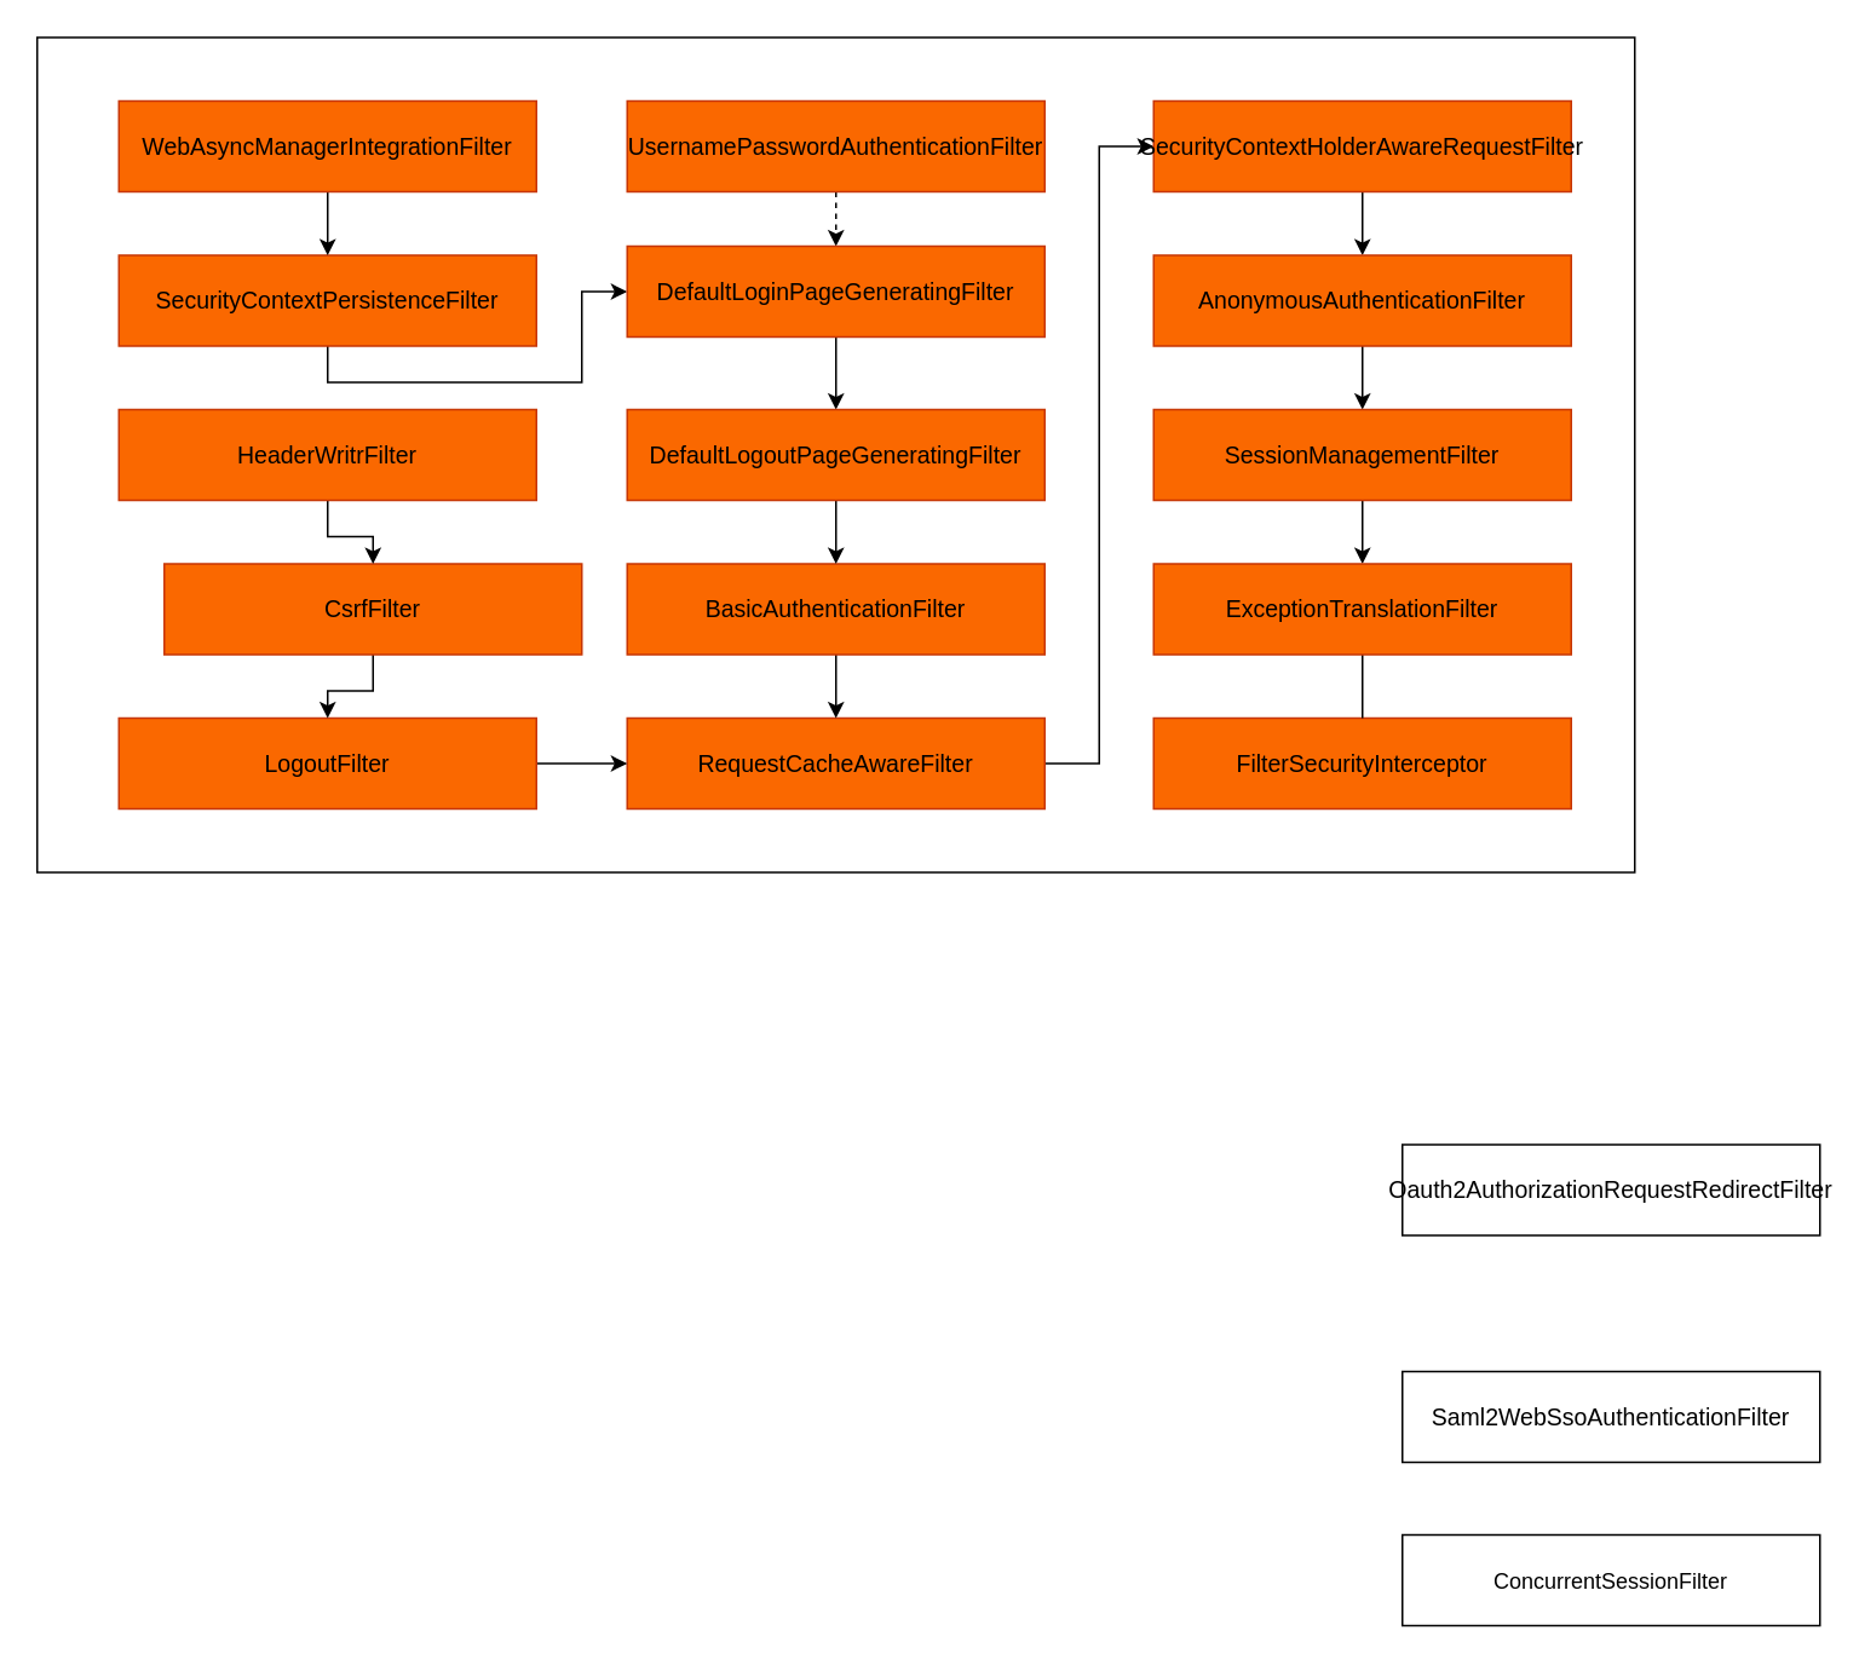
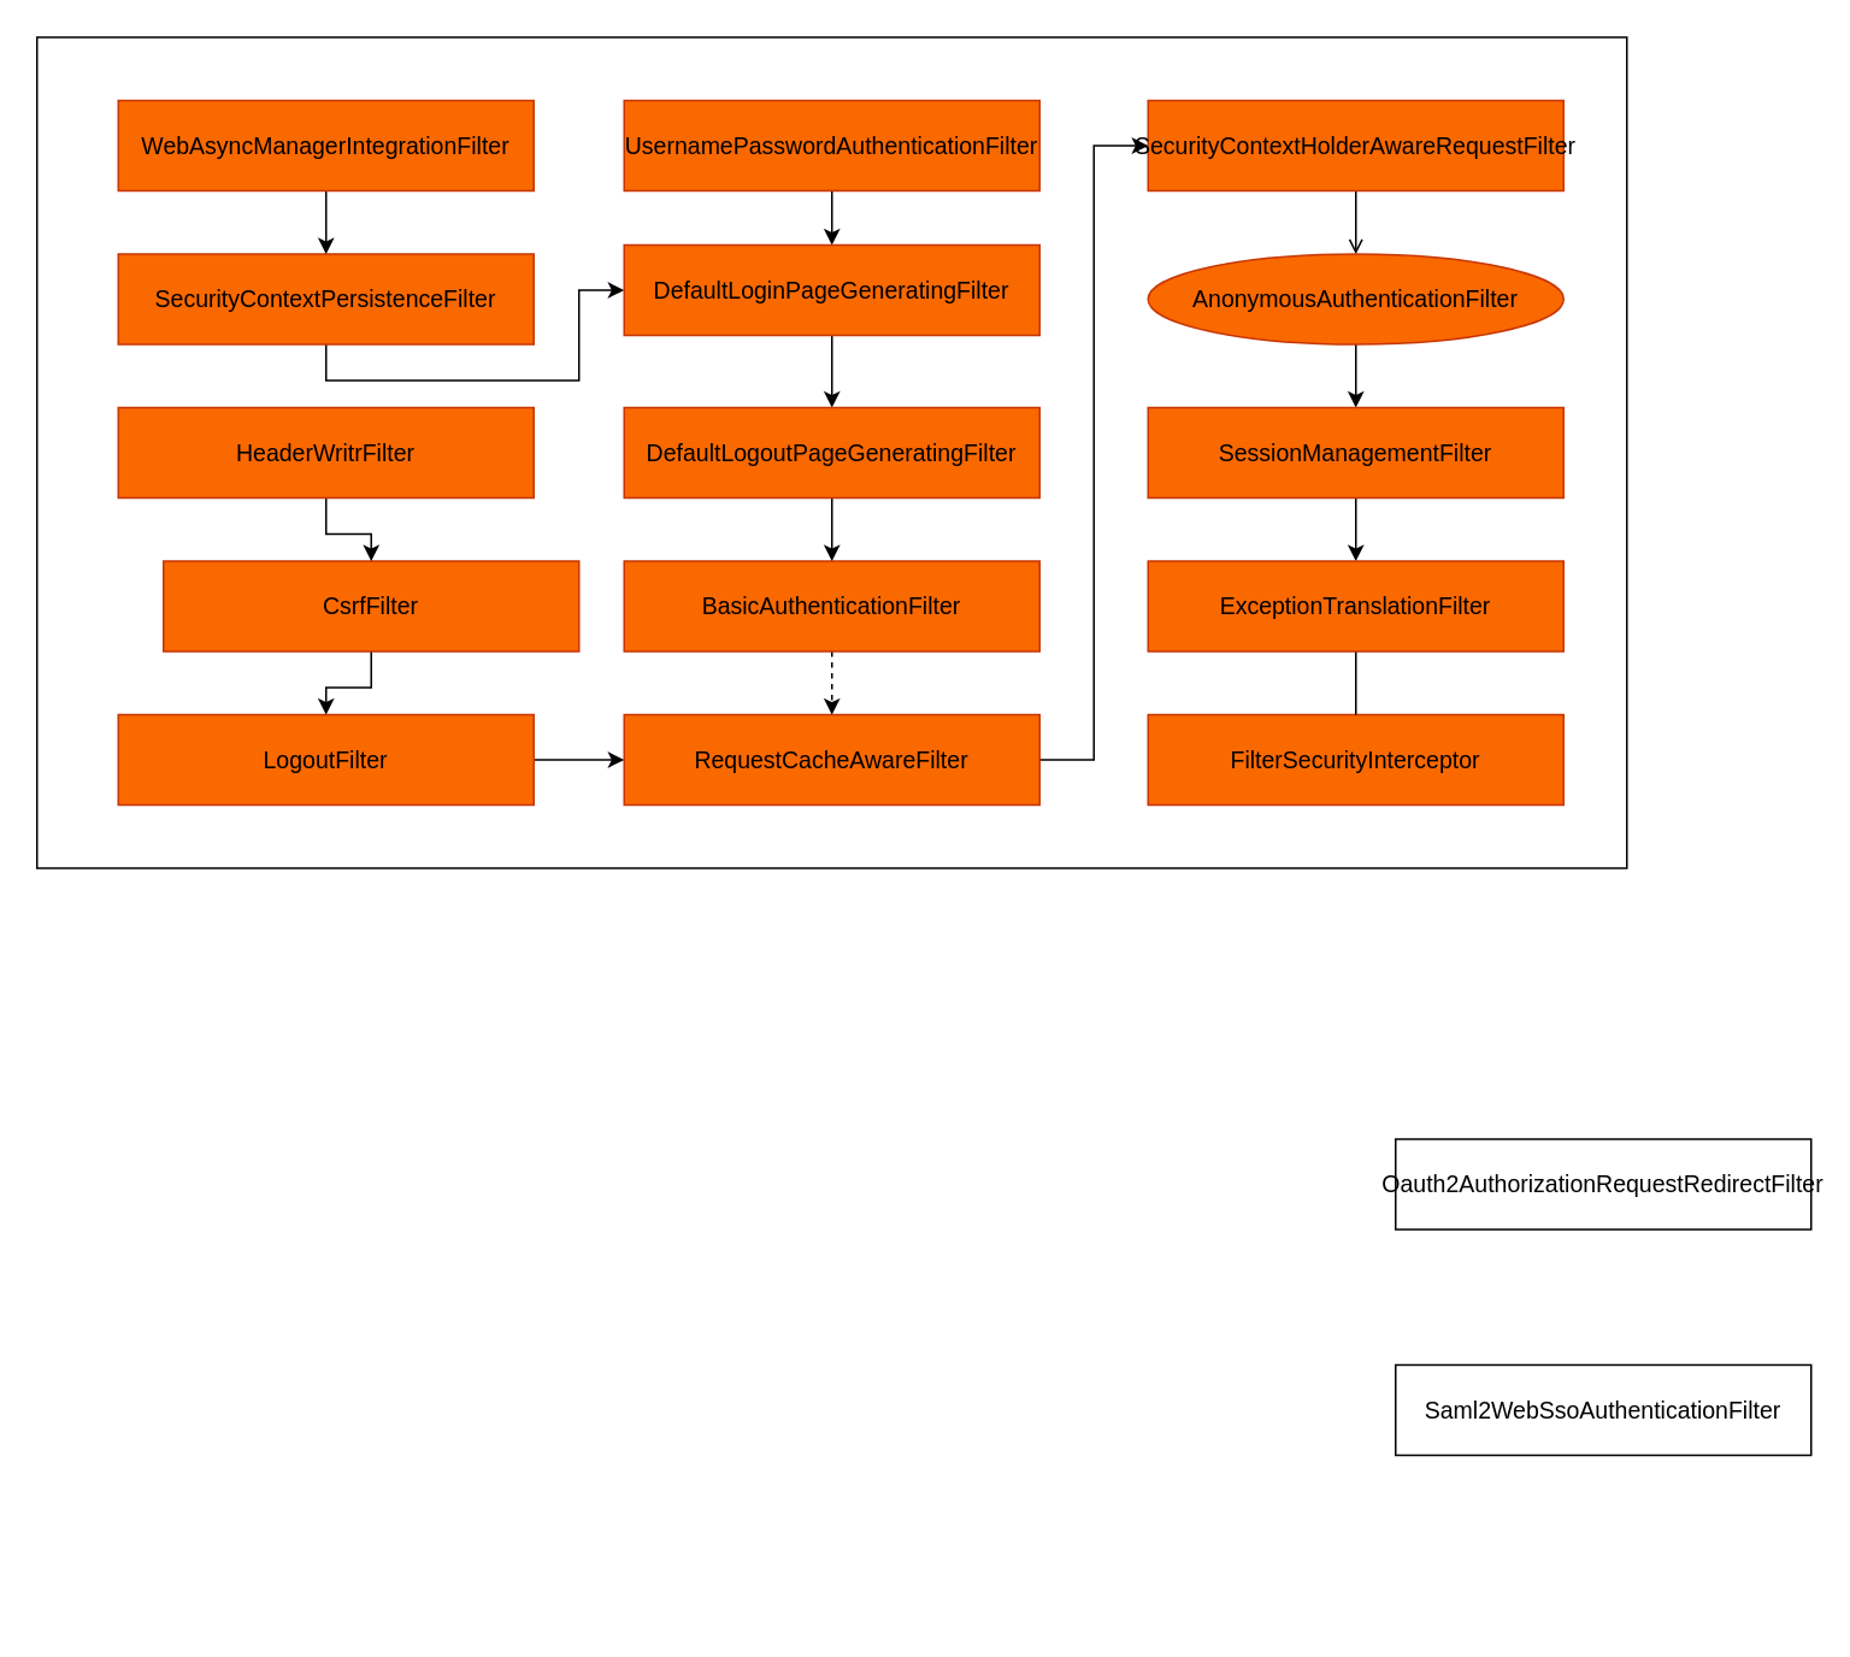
- <mxCell id="15" style="edgeStyle=orthogonalEdgeStyle;rounded=0;orthogonalLoop=1;jettySize=auto;html=1;exitX=0.5;exitY=1;exitDx=0;exitDy=0;entryX=0.5;entryY=0;entryDx=0;entryDy=0;fontSize=13;dashed=1;" edge="1" parent="1" source="16" target="32"><mxGeometry relative="1" as="geometry" /></mxCell>
+ <mxCell id="15" style="edgeStyle=orthogonalEdgeStyle;rounded=0;orthogonalLoop=1;jettySize=auto;html=1;exitX=0.5;exitY=1;exitDx=0;exitDy=0;entryX=0.5;entryY=0;entryDx=0;entryDy=0;fontSize=13;" edge="1" parent="1" source="16" target="32"><mxGeometry relative="1" as="geometry" /></mxCell>
- <mxCell id="23" style="edgeStyle=orthogonalEdgeStyle;rounded=0;orthogonalLoop=1;jettySize=auto;html=1;exitX=0.5;exitY=1;exitDx=0;exitDy=0;entryX=0.5;entryY=0;entryDx=0;entryDy=0;fontSize=13;" edge="1" parent="1" source="24" target="26"><mxGeometry relative="1" as="geometry" /></mxCell>
+ <mxCell id="23" style="edgeStyle=orthogonalEdgeStyle;rounded=0;orthogonalLoop=1;jettySize=auto;html=1;exitX=0.5;exitY=1;exitDx=0;exitDy=0;entryX=0.5;entryY=0;entryDx=0;entryDy=0;fontSize=13;endArrow=open;" edge="1" parent="1" source="24" target="26"><mxGeometry relative="1" as="geometry" /></mxCell>
- <mxCell id="26" value="AnonymousAuthenticationFilter" style="rounded=0;whiteSpace=wrap;html=1;fontSize=13;fillColor=#fa6800;fontColor=#000000;strokeColor=#C73500;" vertex="1" parent="1"><mxGeometry x="635" y="140" width="230" height="50" as="geometry" /></mxCell>
+ <mxCell id="26" value="AnonymousAuthenticationFilter" style="ellipse;whiteSpace=wrap;html=1;fontSize=13;fillColor=#fa6800;fontColor=#000000;strokeColor=#C73500;" vertex="1" parent="1"><mxGeometry x="635" y="140" width="230" height="50" as="geometry" /></mxCell>
- <mxCell id="21" style="edgeStyle=orthogonalEdgeStyle;rounded=0;orthogonalLoop=1;jettySize=auto;html=1;exitX=0.5;exitY=1;exitDx=0;exitDy=0;entryX=0.5;entryY=0;entryDx=0;entryDy=0;fontSize=13;" edge="1" parent="1" source="22" target="10"><mxGeometry relative="1" as="geometry" /></mxCell>
+ <mxCell id="21" style="edgeStyle=orthogonalEdgeStyle;rounded=0;orthogonalLoop=1;jettySize=auto;html=1;exitX=0.5;exitY=1;exitDx=0;exitDy=0;entryX=0.5;entryY=0;entryDx=0;entryDy=0;fontSize=13;dashed=1;" edge="1" parent="1" source="22" target="10"><mxGeometry relative="1" as="geometry" /></mxCell>
- <mxCell id="12" value="&lt;span style=&quot;font-size: 12px; text-wrap: nowrap;&quot;&gt;ConcurrentSessionFilter&lt;/span&gt;" style="rounded=0;whiteSpace=wrap;html=1;fontSize=13;" vertex="1" parent="1"><mxGeometry x="772" y="845" width="230" height="50" as="geometry" /></mxCell>
